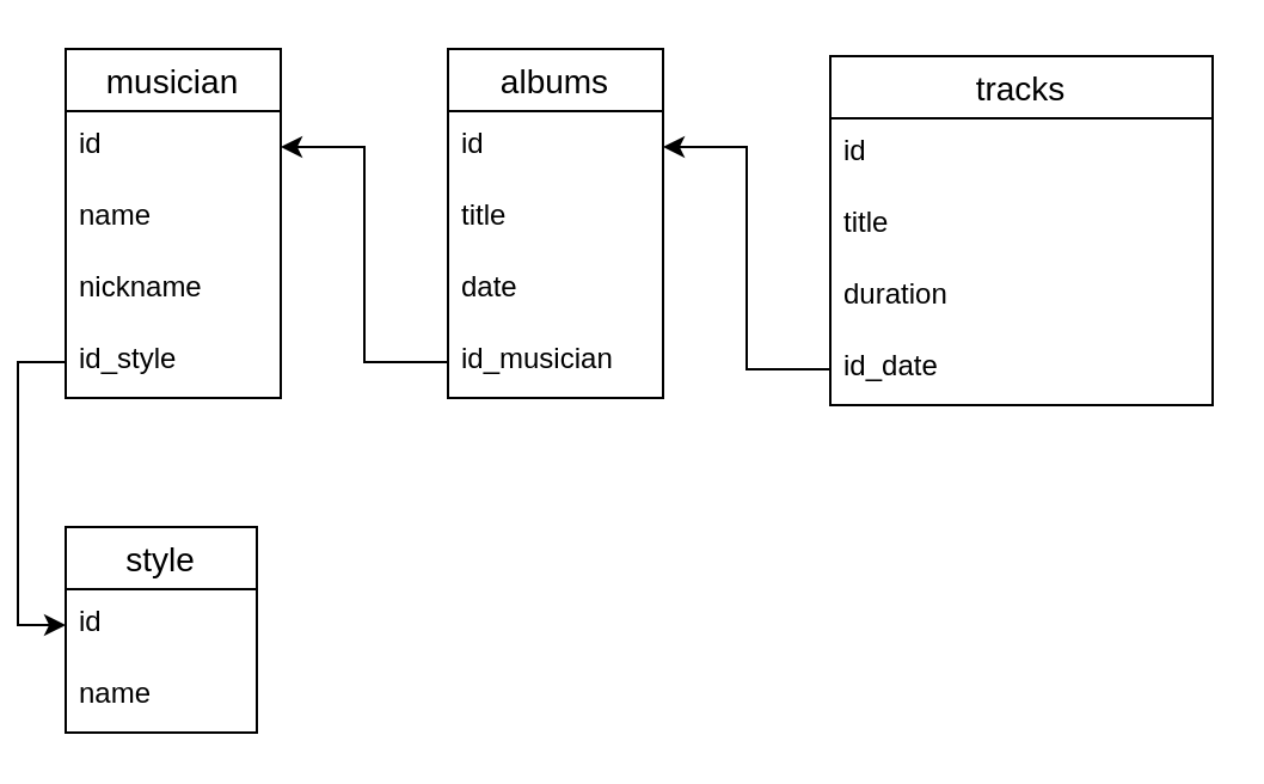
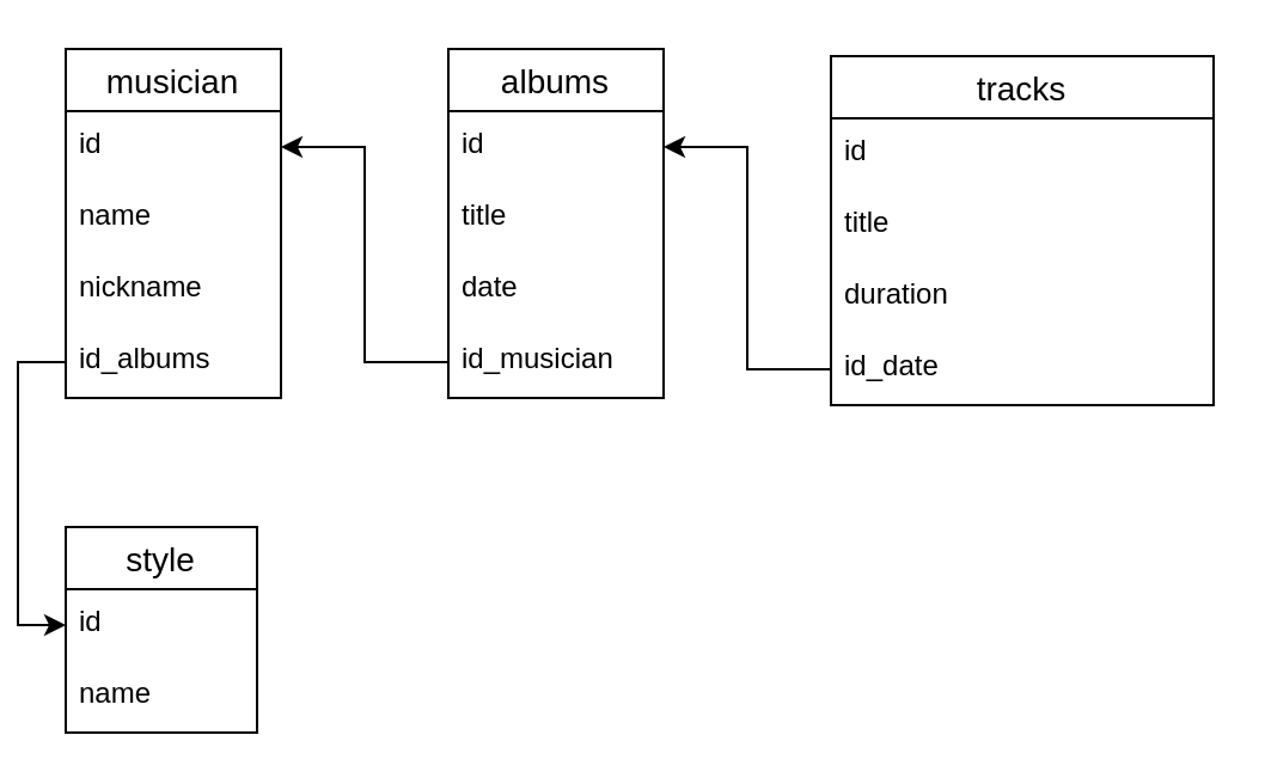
- <mxCell id="6" value="id_style" style="text;strokeColor=none;fillColor=none;spacingLeft=4;spacingRight=4;overflow=hidden;rotatable=0;points=[[0,0.5],[1,0.5]];portConstraint=eastwest;fontSize=12;" vertex="1" parent="2"><mxGeometry y="116" width="90" height="30" as="geometry" /></mxCell>
+ <mxCell id="6" value="id_albums" style="text;strokeColor=none;fillColor=none;spacingLeft=4;spacingRight=4;overflow=hidden;rotatable=0;points=[[0,0.5],[1,0.5]];portConstraint=eastwest;fontSize=12;" vertex="1" parent="2"><mxGeometry y="116" width="90" height="30" as="geometry" /></mxCell>
